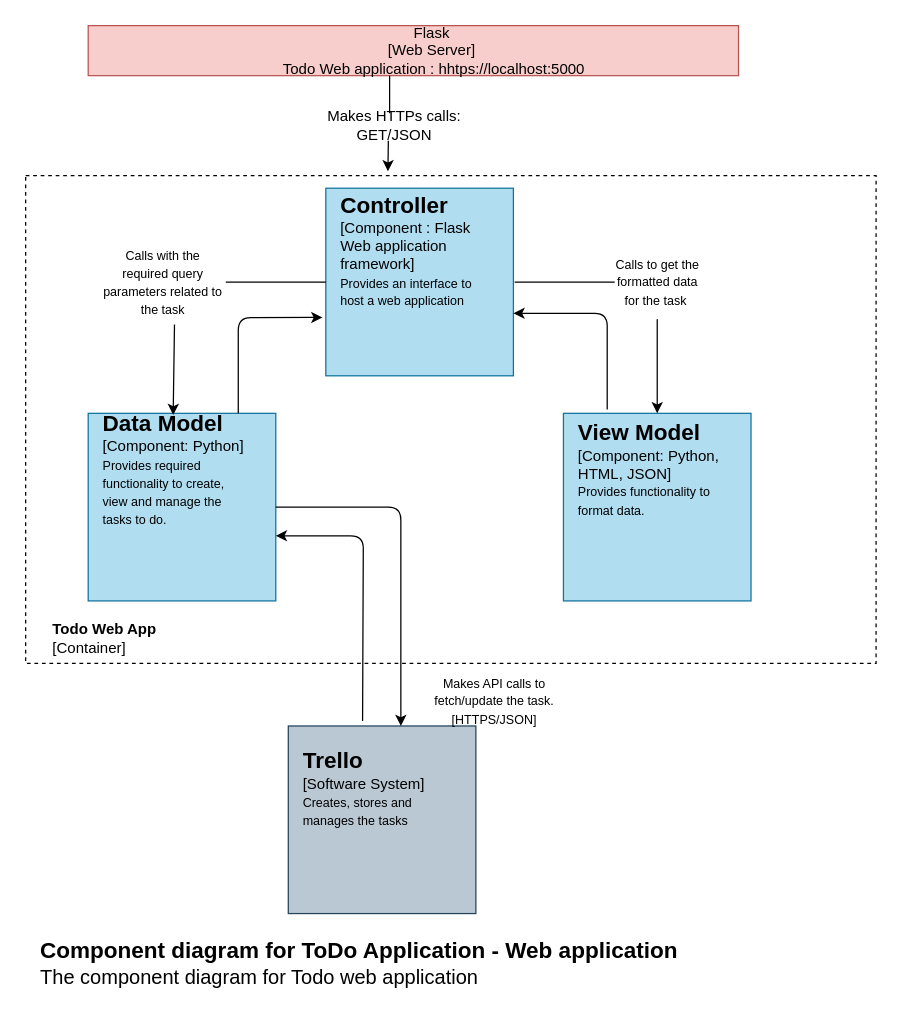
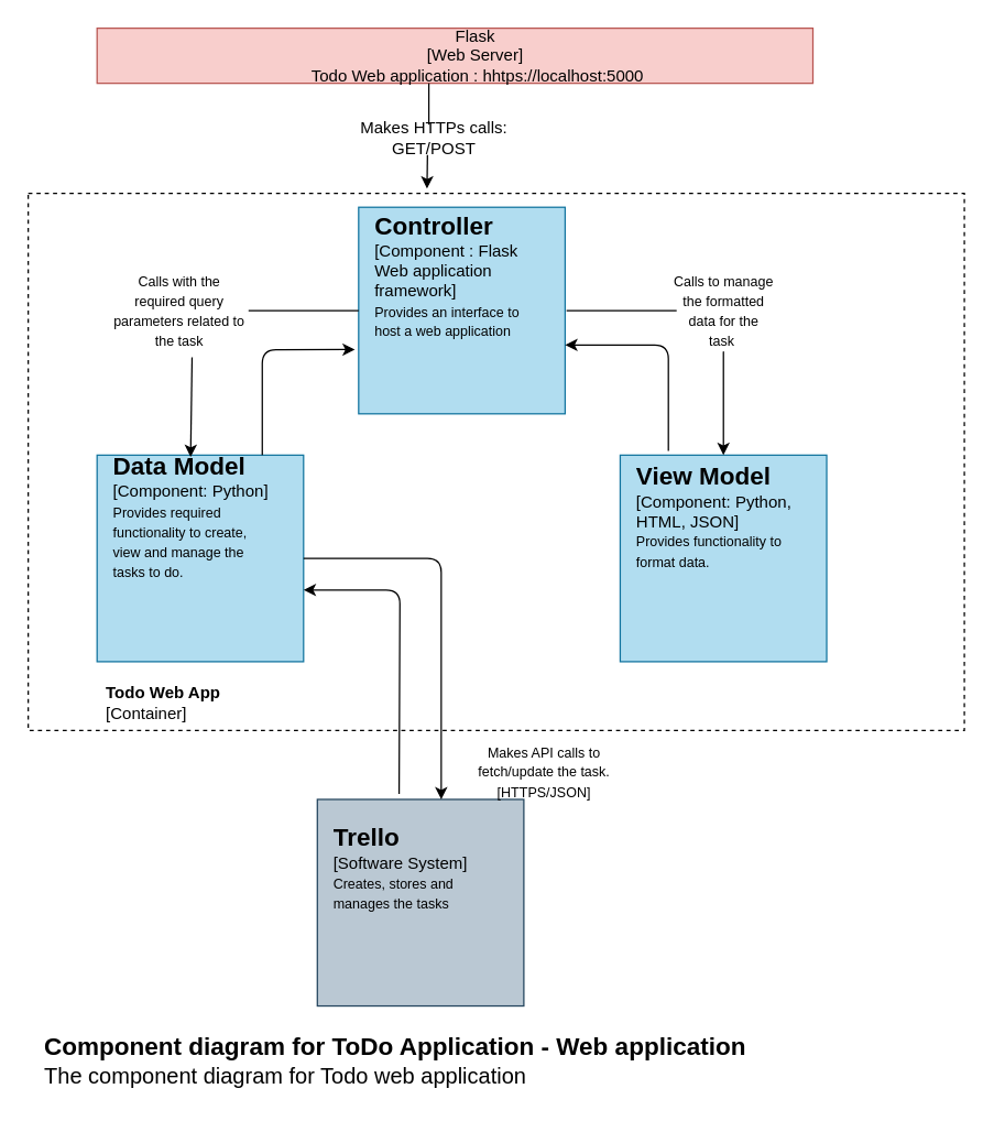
- <mxCell id="6" value="Makes HTTPs calls: GET/JSON" style="text;html=1;strokeColor=none;fillColor=none;align=center;verticalAlign=middle;whiteSpace=wrap;rounded=0;dashed=1;" parent="1" vertex="1"><mxGeometry x="260" y="90" width="110" height="20" as="geometry" /></mxCell>
+ <mxCell id="6" value="Makes HTTPs calls: GET/POST" style="text;html=1;strokeColor=none;fillColor=none;align=center;verticalAlign=middle;whiteSpace=wrap;rounded=0;dashed=1;" parent="1" vertex="1"><mxGeometry x="260" y="90" width="110" height="20" as="geometry" /></mxCell>
- <mxCell id="20" value="&lt;font style=&quot;font-size: 10px&quot;&gt;Calls to get the formatted data for the task&amp;nbsp;&lt;/font&gt;" style="text;html=1;strokeColor=none;fillColor=none;align=center;verticalAlign=middle;whiteSpace=wrap;rounded=0;dashed=1;" parent="1" vertex="1"><mxGeometry x="487.5" y="200" width="75" height="50" as="geometry" /></mxCell>
+ <mxCell id="20" value="&lt;font style=&quot;font-size: 10px&quot;&gt;Calls to manage the formatted data for the task&amp;nbsp;&lt;/font&gt;" style="text;html=1;strokeColor=none;fillColor=none;align=center;verticalAlign=middle;whiteSpace=wrap;rounded=0;dashed=1;" parent="1" vertex="1"><mxGeometry x="487.5" y="200" width="75" height="50" as="geometry" /></mxCell>
- <mxCell id="23" value="&lt;b&gt;Todo Web App&amp;nbsp;&lt;/b&gt;&lt;br&gt;&lt;div style=&quot;text-align: left&quot;&gt;&lt;span&gt;[Container]&lt;/span&gt;&lt;/div&gt;" style="text;html=1;strokeColor=none;fillColor=none;align=center;verticalAlign=middle;whiteSpace=wrap;rounded=0;dashed=1;" parent="1" vertex="1"><mxGeometry x="30" y="500" width="110" height="20" as="geometry" /></mxCell>
+ <mxCell id="23" value="&lt;b&gt;Todo Web App&amp;nbsp;&lt;/b&gt;&lt;br&gt;&lt;div style=&quot;text-align: left&quot;&gt;&lt;span&gt;[Container]&lt;/span&gt;&lt;/div&gt;" style="text;html=1;strokeColor=none;fillColor=none;align=center;verticalAlign=middle;whiteSpace=wrap;rounded=0;dashed=1;" parent="1" vertex="1"><mxGeometry x="65" y="500" width="110" height="20" as="geometry" /></mxCell>
